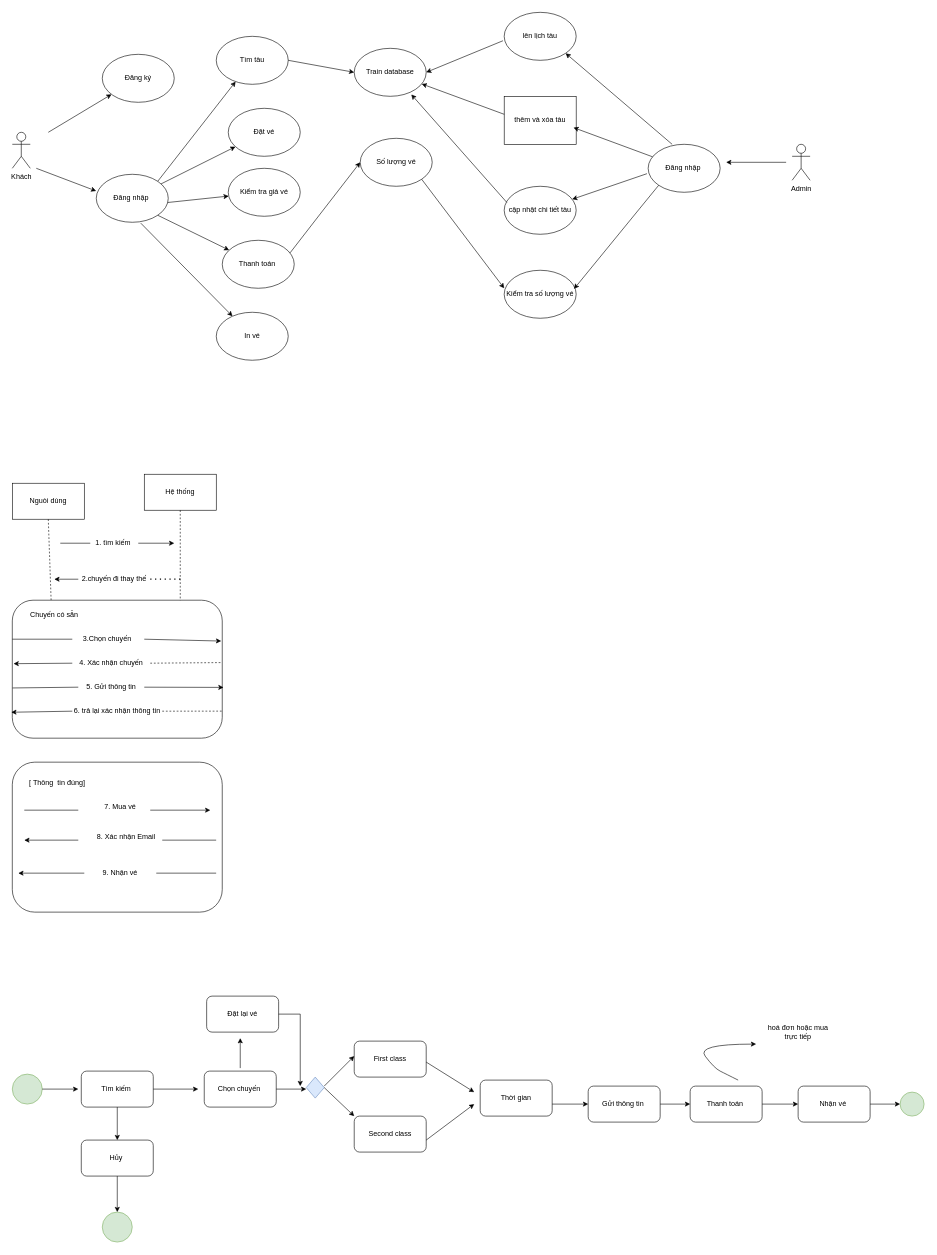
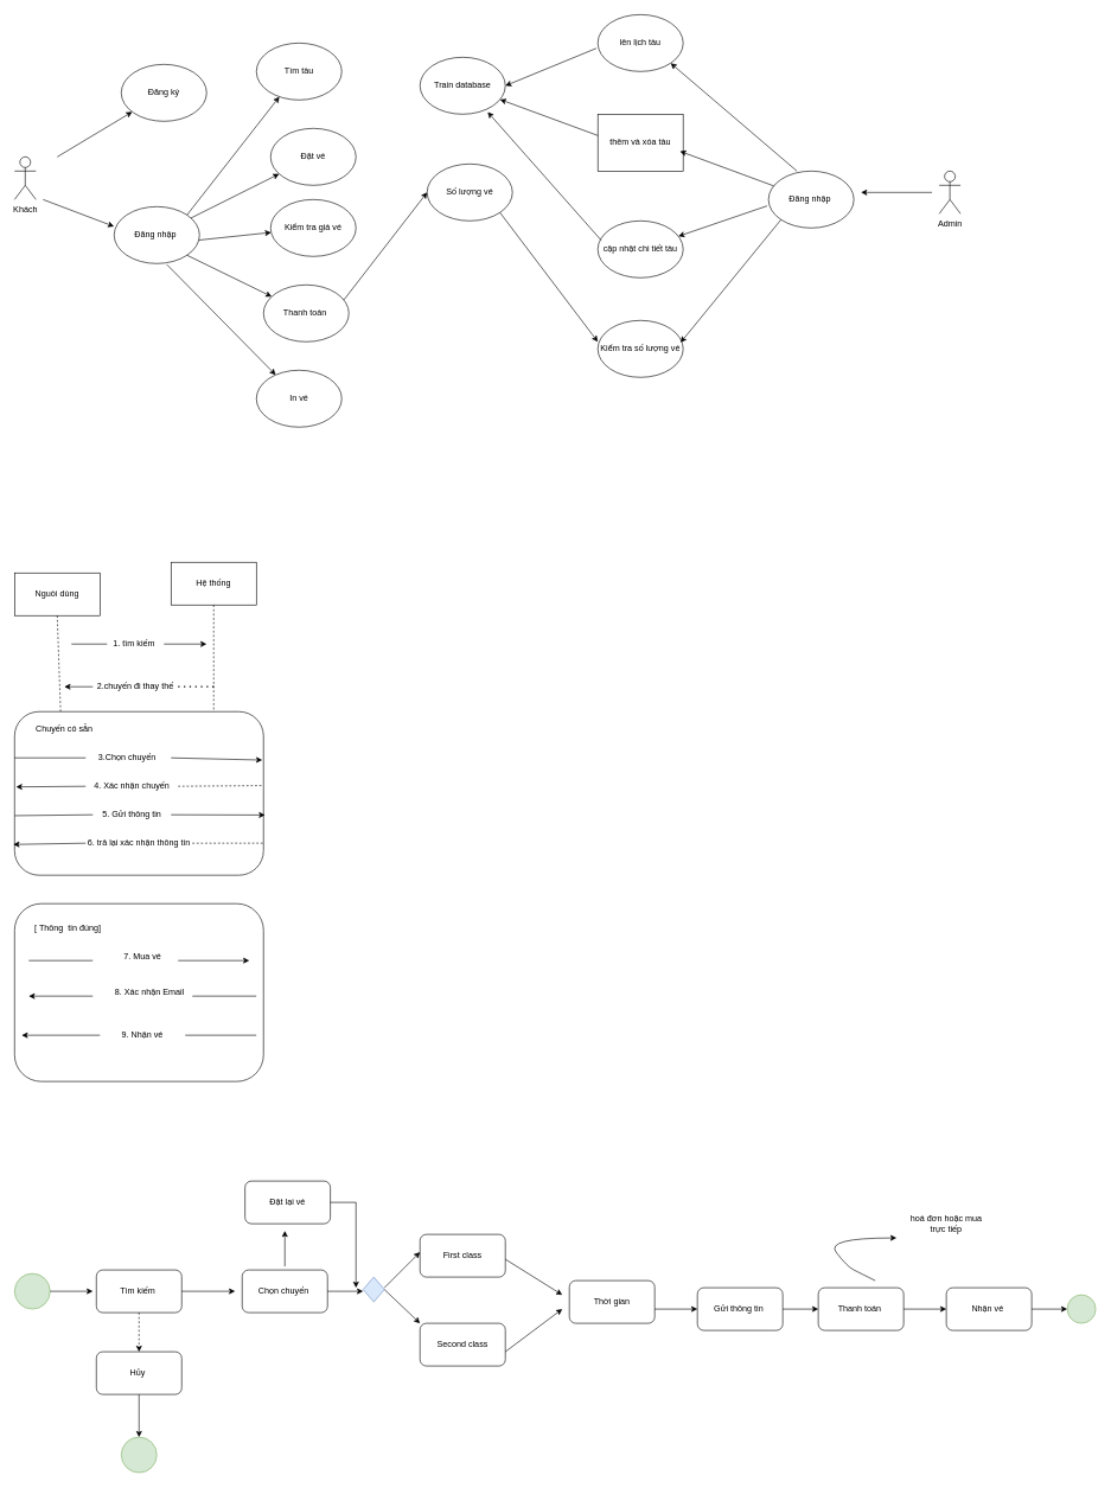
- <mxCell id="19" value="" style="endArrow=classic;html=1;rounded=0;exitX=1;exitY=0.5;exitDx=0;exitDy=0;entryX=0;entryY=0.5;entryDx=0;entryDy=0;" parent="1" source="8" target="18" edge="1"><mxGeometry width="50" height="50" relative="1" as="geometry"><mxPoint x="600" y="350" as="sourcePoint" /><mxPoint x="650" y="300" as="targetPoint" /></mxGeometry></mxCell>
- <mxCell id="76" value="" style="endArrow=classic;html=1;rounded=0;entryX=0.5;entryY=0;entryDx=0;entryDy=0;exitX=0.5;exitY=1;exitDx=0;exitDy=0;" parent="1" source="74" target="75" edge="1"><mxGeometry width="50" height="50" relative="1" as="geometry"><mxPoint x="190" y="1850" as="sourcePoint" /><mxPoint x="240" y="1800" as="targetPoint" /></mxGeometry></mxCell>
+ <mxCell id="76" value="" style="endArrow=classic;html=1;rounded=0;entryX=0.5;entryY=0;entryDx=0;entryDy=0;exitX=0.5;exitY=1;exitDx=0;exitDy=0;dashed=1;" parent="1" source="74" target="75" edge="1"><mxGeometry width="50" height="50" relative="1" as="geometry"><mxPoint x="190" y="1850" as="sourcePoint" /><mxPoint x="240" y="1800" as="targetPoint" /></mxGeometry></mxCell>
